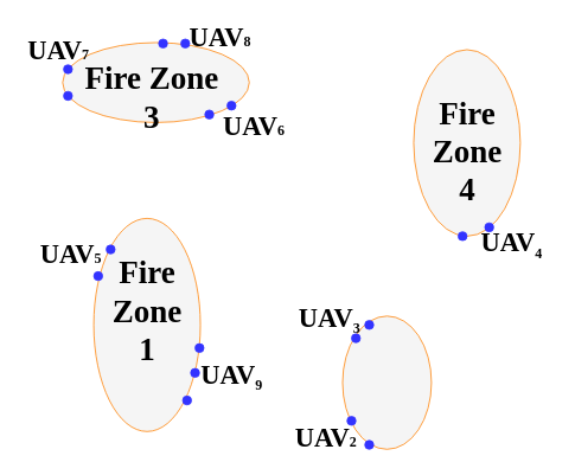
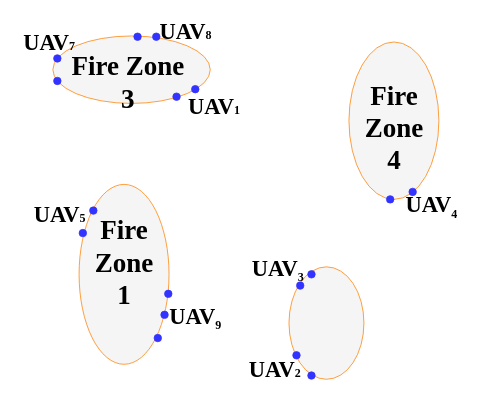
- <mxCell id="31" value="&lt;font style=&quot;font-size: 30px&quot; face=&quot;Times New Roman&quot;&gt;UAV&lt;span style=&quot;font-size: 16px&quot;&gt;6&lt;/span&gt;&lt;/font&gt;" style="text;strokeColor=none;fillColor=none;html=1;fontSize=24;fontStyle=1;verticalAlign=middle;align=center;" parent="1" vertex="1"><mxGeometry x="235" y="120" width="100" height="40" as="geometry" /></mxCell>
+ <mxCell id="31" value="&lt;font style=&quot;font-size: 30px&quot; face=&quot;Times New Roman&quot;&gt;UAV&lt;span style=&quot;font-size: 16px&quot;&gt;1&lt;/span&gt;&lt;/font&gt;" style="text;strokeColor=none;fillColor=none;html=1;fontSize=24;fontStyle=1;verticalAlign=middle;align=center;" parent="1" vertex="1"><mxGeometry x="235" y="120" width="100" height="40" as="geometry" /></mxCell>
